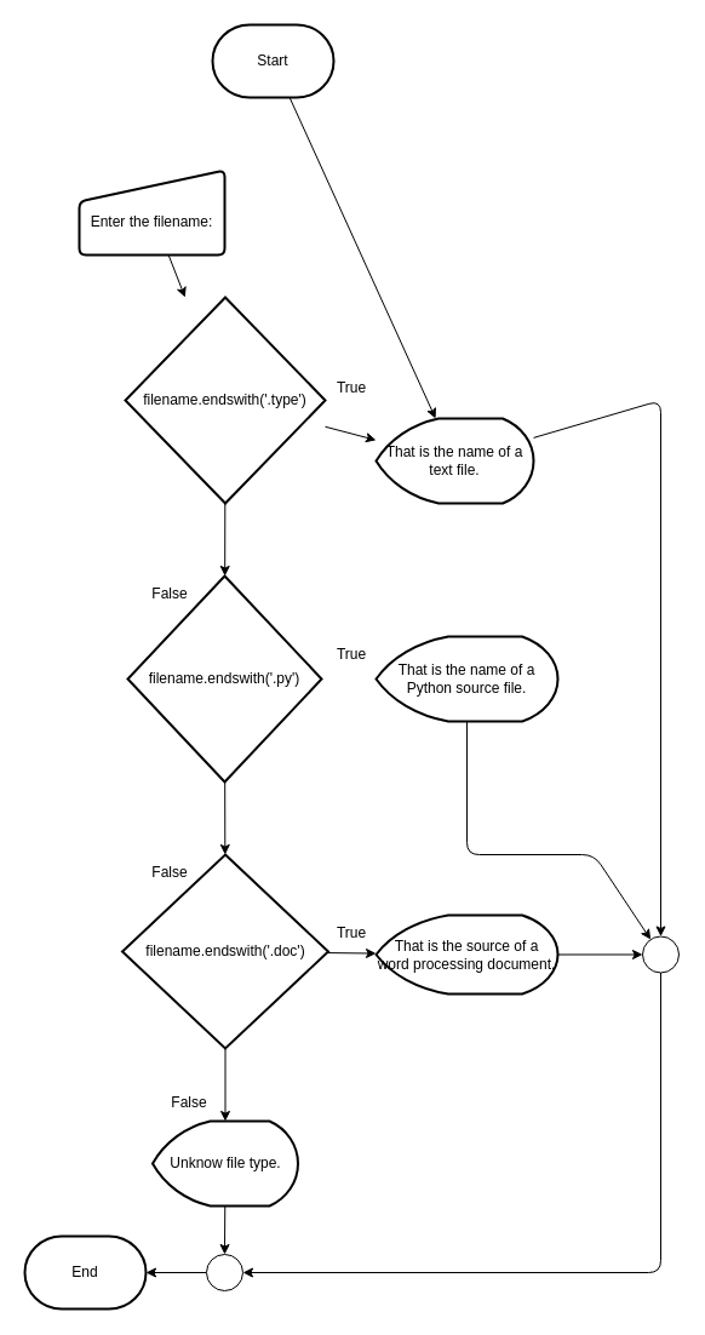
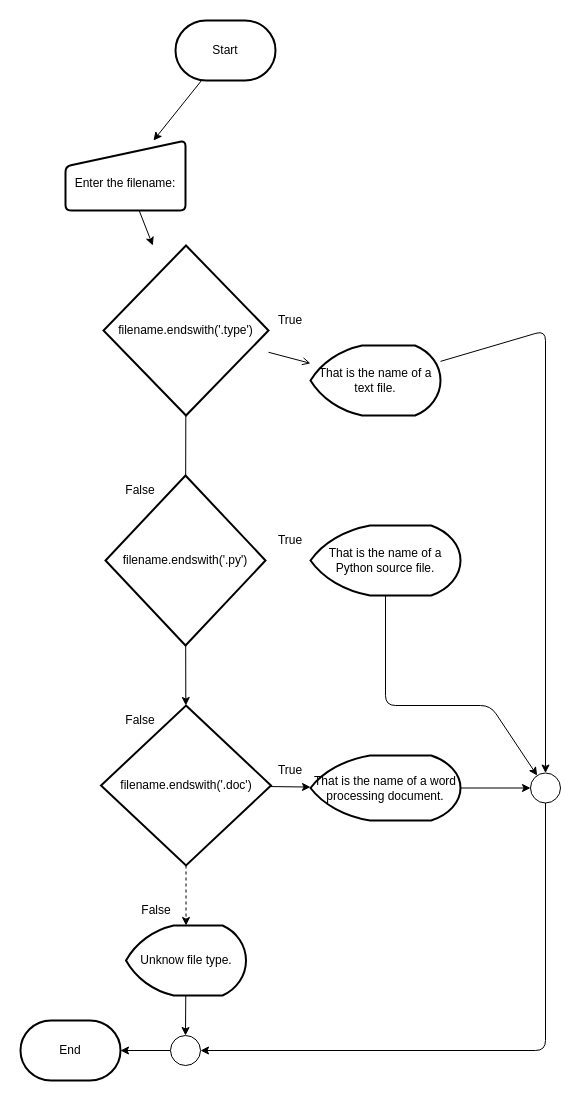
- <mxCell id="2" value="" style="edgeStyle=none;html=1;" edge="1" parent="1" source="3" target="14"><mxGeometry relative="1" as="geometry" /></mxCell>
+ <mxCell id="2" value="" style="edgeStyle=none;html=1;" edge="1" parent="1" source="3" target="5"><mxGeometry relative="1" as="geometry" /></mxCell>
- <mxCell id="7" value="" style="edgeStyle=none;html=1;" edge="1" parent="1" source="8" target="14"><mxGeometry relative="1" as="geometry" /></mxCell>
+ <mxCell id="7" value="" style="edgeStyle=none;html=1;endArrow=open;" edge="1" parent="1" source="8" target="14"><mxGeometry relative="1" as="geometry" /></mxCell>
- <mxCell id="6" value="" style="edgeStyle=none;html=1;" edge="1" parent="1" source="8" target="12"><mxGeometry relative="1" as="geometry" /></mxCell>
+ <mxCell id="6" value="" style="edgeStyle=none;html=1;endArrow=none;" edge="1" parent="1" source="8" target="12"><mxGeometry relative="1" as="geometry" /></mxCell>
- <mxCell id="21" value="That is the source of a word processing document." style="strokeWidth=2;html=1;shape=mxgraph.flowchart.display;whiteSpace=wrap;" vertex="1" parent="1"><mxGeometry x="310" y="755" width="150" height="65" as="geometry" /></mxCell>
+ <mxCell id="21" value="That is the name of a word processing document." style="strokeWidth=2;html=1;shape=mxgraph.flowchart.display;whiteSpace=wrap;" vertex="1" parent="1"><mxGeometry x="310" y="755" width="150" height="65" as="geometry" /></mxCell>
- <mxCell id="17" value="" style="edgeStyle=none;html=1;" edge="1" parent="1" source="19" target="23"><mxGeometry relative="1" as="geometry" /></mxCell>
+ <mxCell id="17" value="" style="edgeStyle=none;html=1;dashed=1;" edge="1" parent="1" source="19" target="23"><mxGeometry relative="1" as="geometry" /></mxCell>
